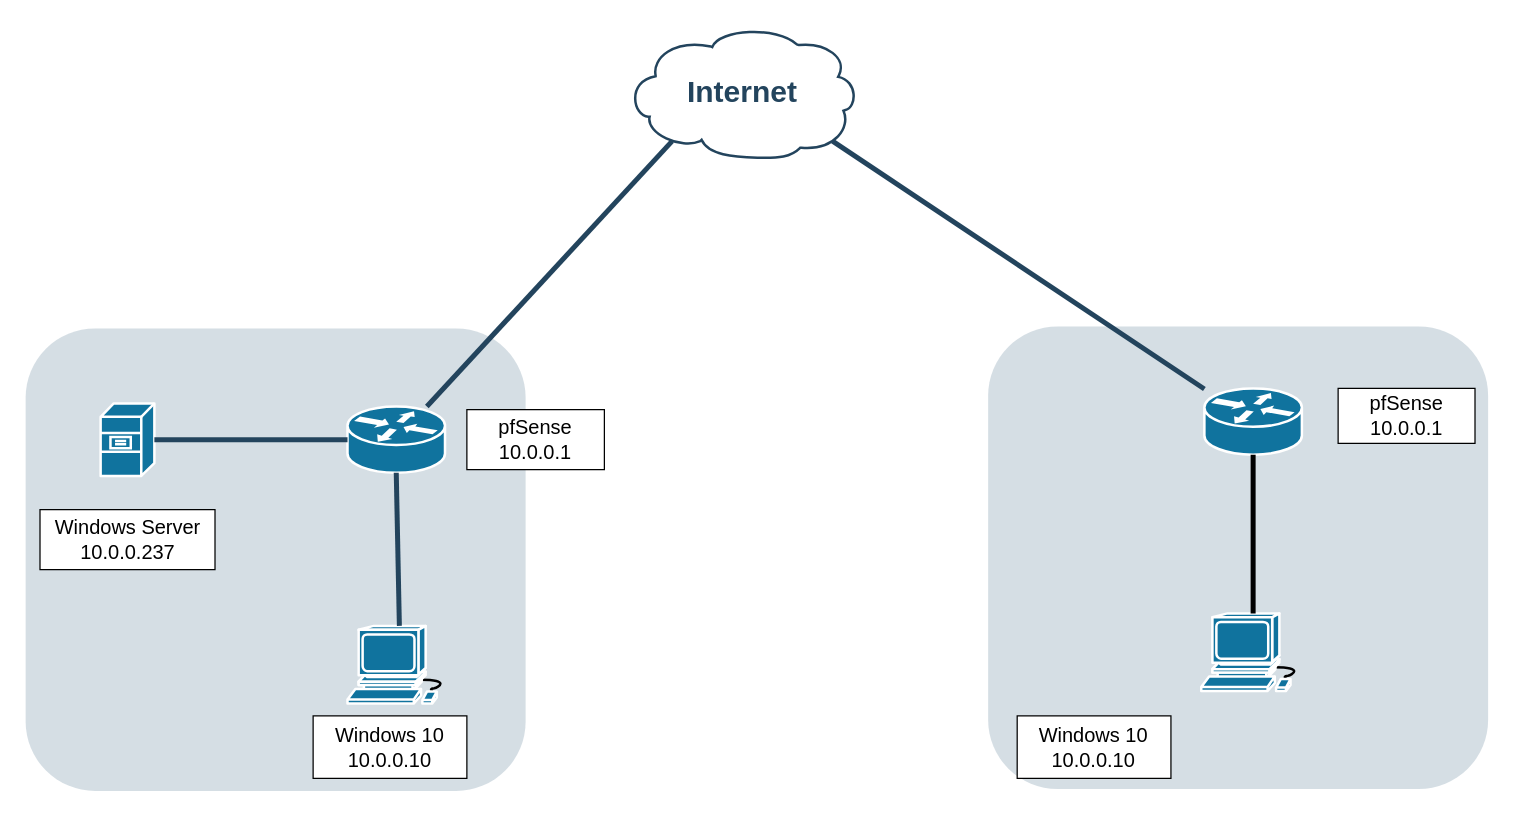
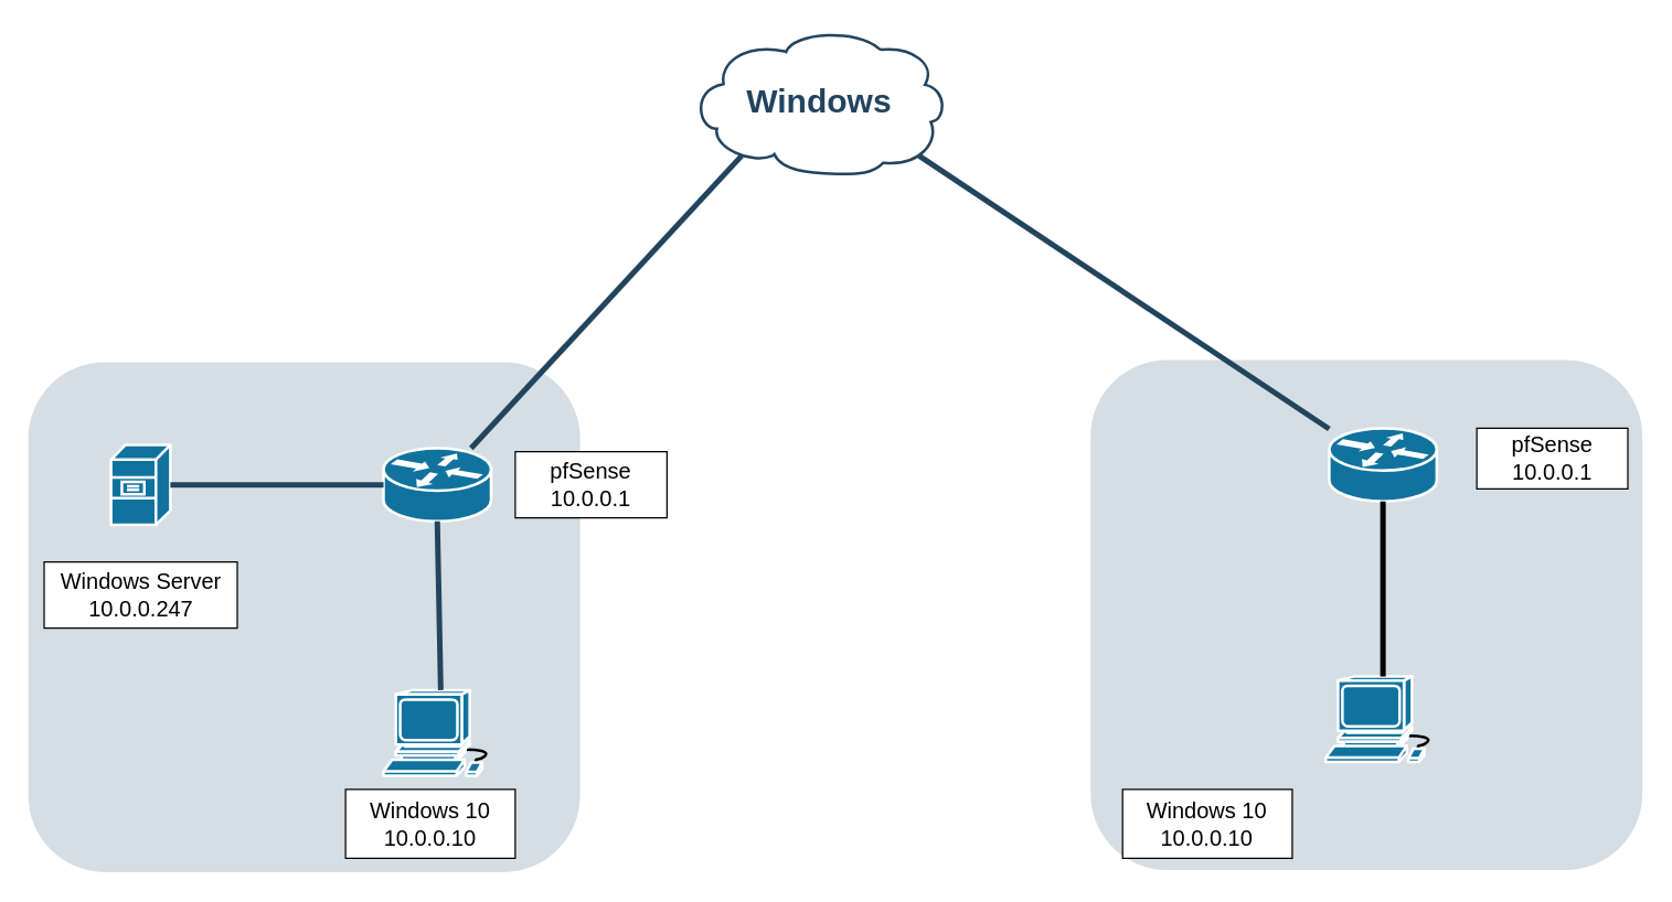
- <mxCell id="4" value="Internet" style="shape=mxgraph.cisco.storage.cloud;html=1;dashed=0;strokeColor=#23445D;fillColor=#ffffff;strokeWidth=2;fontFamily=Helvetica;fontSize=24;fontColor=#23445D;align=center;fontStyle=1" parent="1" vertex="1"><mxGeometry x="500" y="20" width="186" height="106" as="geometry" /></mxCell>
+ <mxCell id="4" value="Windows" style="shape=mxgraph.cisco.storage.cloud;html=1;dashed=0;strokeColor=#23445D;fillColor=#ffffff;strokeWidth=2;fontFamily=Helvetica;fontSize=24;fontColor=#23445D;align=center;fontStyle=1" parent="1" vertex="1"><mxGeometry x="500" y="20" width="186" height="106" as="geometry" /></mxCell>
- <mxCell id="12" value="&lt;div&gt;Windows Server&lt;br&gt;&lt;/div&gt;&lt;div&gt;10.0.0.237&lt;/div&gt;" style="text;html=1;align=center;verticalAlign=middle;whiteSpace=wrap;rounded=0;fontSize=16;fillColor=default;strokeColor=default;" parent="1" vertex="1"><mxGeometry x="31.5" y="407" width="140" height="48" as="geometry" /></mxCell>
+ <mxCell id="12" value="&lt;div&gt;Windows Server&lt;br&gt;&lt;/div&gt;&lt;div&gt;10.0.0.247&lt;/div&gt;" style="text;html=1;align=center;verticalAlign=middle;whiteSpace=wrap;rounded=0;fontSize=16;fillColor=default;strokeColor=default;" parent="1" vertex="1"><mxGeometry x="31.5" y="407" width="140" height="48" as="geometry" /></mxCell>
